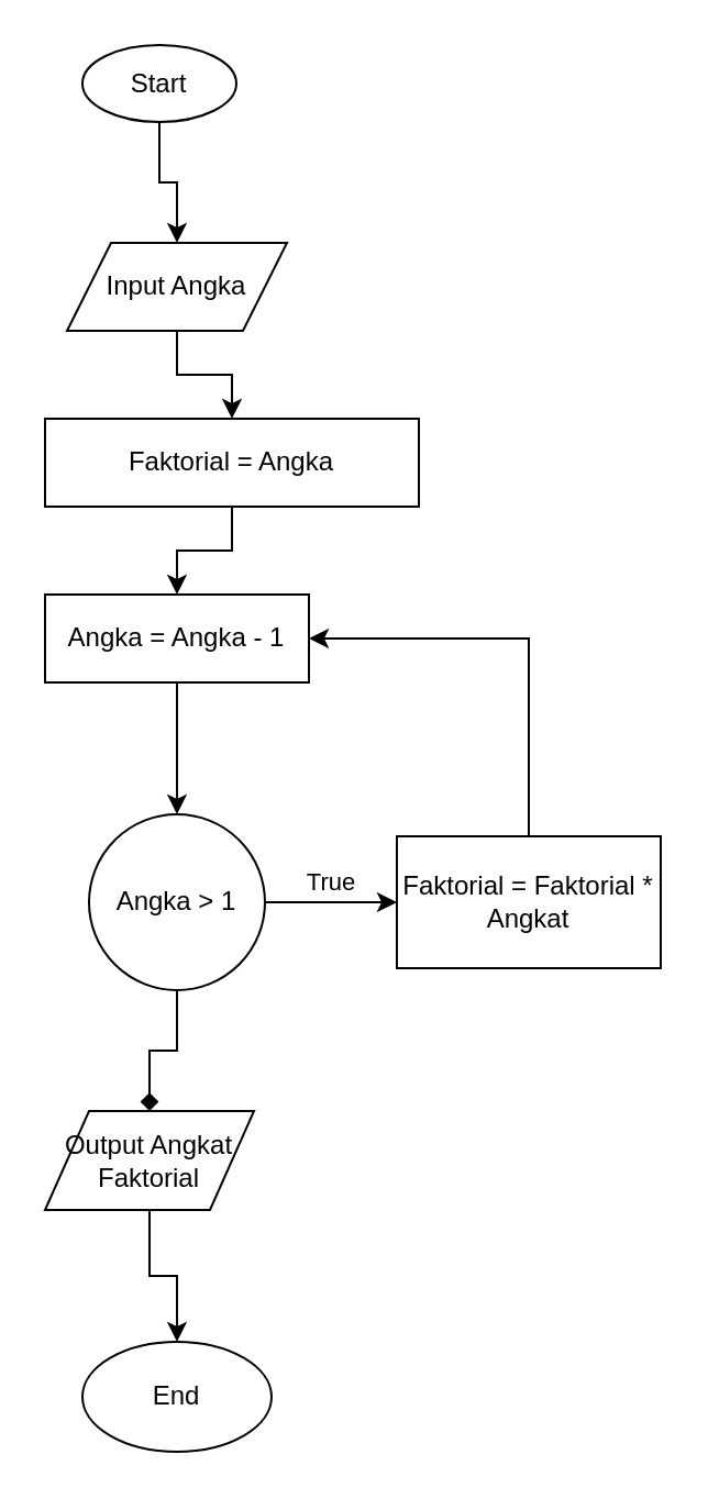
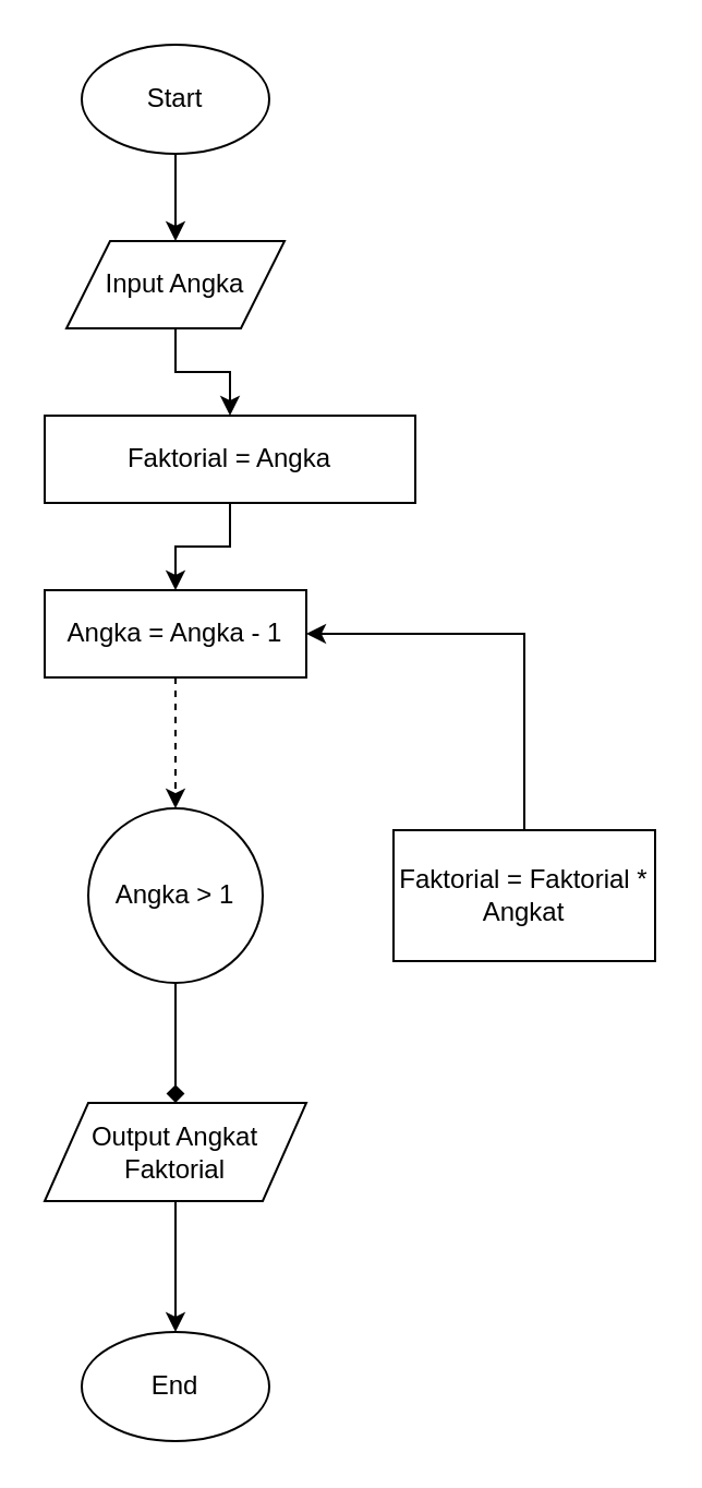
- <mxCell id="3" value="Start" style="ellipse;whiteSpace=wrap;html=1;" vertex="1" parent="1"><mxGeometry x="37" y="20" width="70" height="35" as="geometry" /></mxCell>
+ <mxCell id="3" value="Start" style="ellipse;whiteSpace=wrap;html=1;" vertex="1" parent="1"><mxGeometry x="37" y="20" width="86" height="50" as="geometry" /></mxCell>
- <mxCell id="8" value="" style="edgeStyle=orthogonalEdgeStyle;rounded=0;orthogonalLoop=1;jettySize=auto;html=1;" edge="1" parent="1" source="9" target="13"><mxGeometry relative="1" as="geometry" /></mxCell>
+ <mxCell id="8" value="" style="edgeStyle=orthogonalEdgeStyle;rounded=0;orthogonalLoop=1;jettySize=auto;html=1;dashed=1;" edge="1" parent="1" source="9" target="13"><mxGeometry relative="1" as="geometry" /></mxCell>
- <mxCell id="10" value="" style="edgeStyle=orthogonalEdgeStyle;rounded=0;orthogonalLoop=1;jettySize=auto;html=1;" edge="1" parent="1" source="13" target="15"><mxGeometry relative="1" as="geometry" /></mxCell>
- <mxCell id="11" value="True" style="edgeLabel;html=1;align=center;verticalAlign=middle;resizable=0;points=[];" vertex="1" connectable="0" parent="10"><mxGeometry x="-0.033" y="-4" relative="1" as="geometry"><mxPoint y="-14" as="offset" /></mxGeometry></mxCell>
- <mxCell id="17" value="Output Angkat Faktorial" style="shape=parallelogram;perimeter=parallelogramPerimeter;whiteSpace=wrap;html=1;fixedSize=1;rounded=0;" vertex="1" parent="1"><mxGeometry x="20" y="505" width="95" height="45" as="geometry" /></mxCell>
+ <mxCell id="17" value="Output Angkat Faktorial" style="shape=parallelogram;perimeter=parallelogramPerimeter;whiteSpace=wrap;html=1;fixedSize=1;rounded=0;" vertex="1" parent="1"><mxGeometry x="20" y="505" width="120" height="45" as="geometry" /></mxCell>
